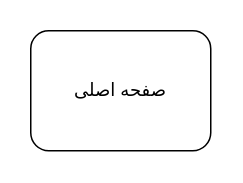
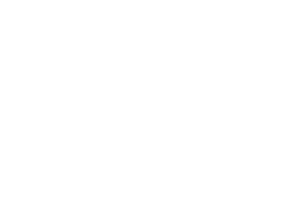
- <mxCell id="2" value="صفحه اصلی" style="rounded=1;whiteSpace=wrap;html=1;" vertex="1" parent="1"><mxGeometry x="20" y="20" width="120" height="80" as="geometry" /></mxCell>
